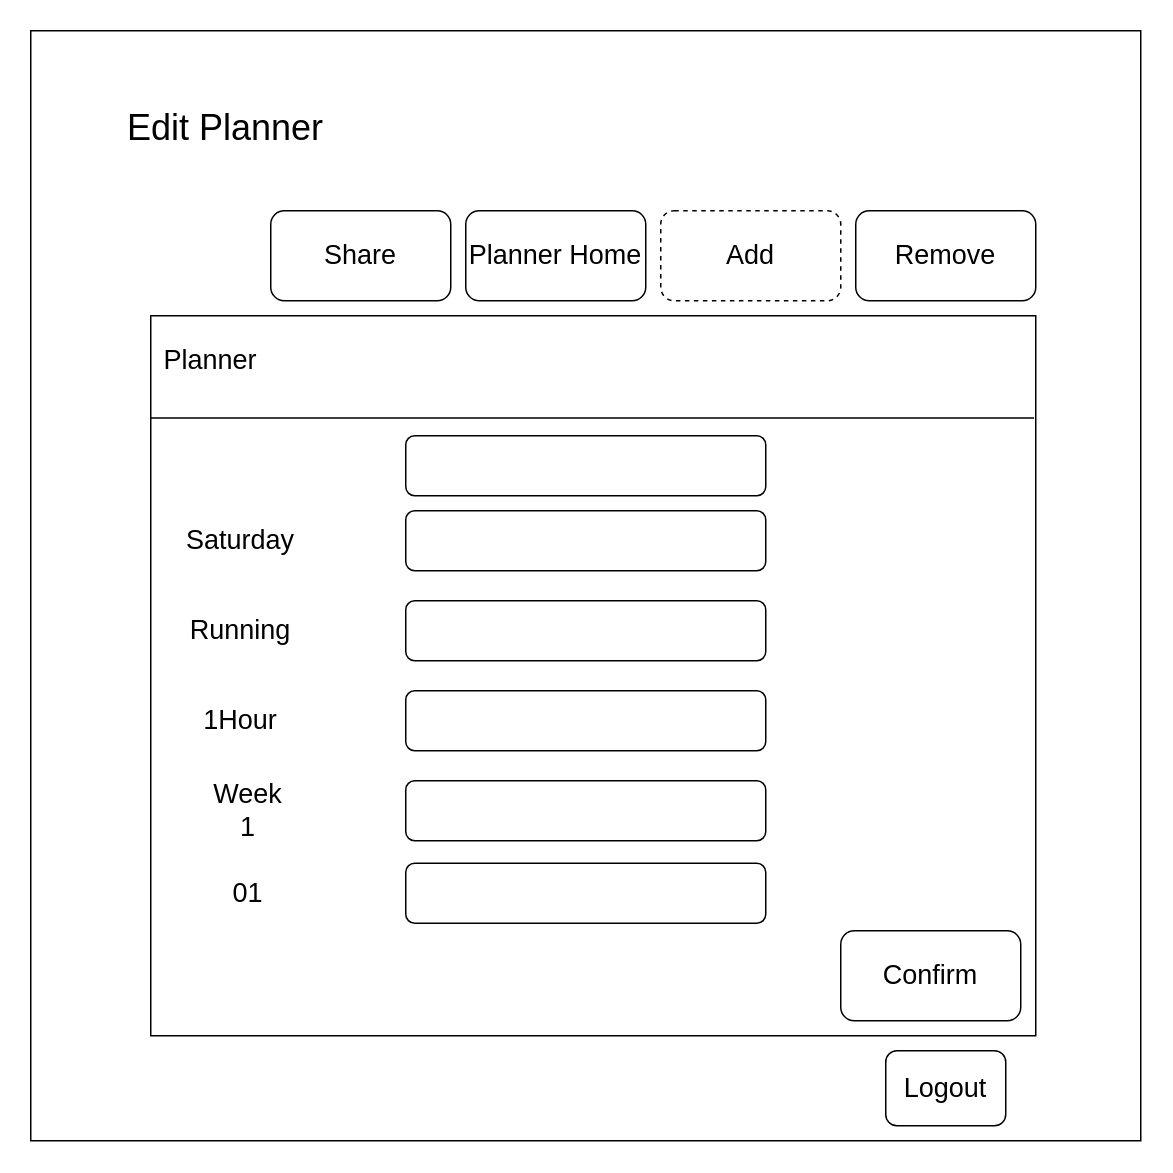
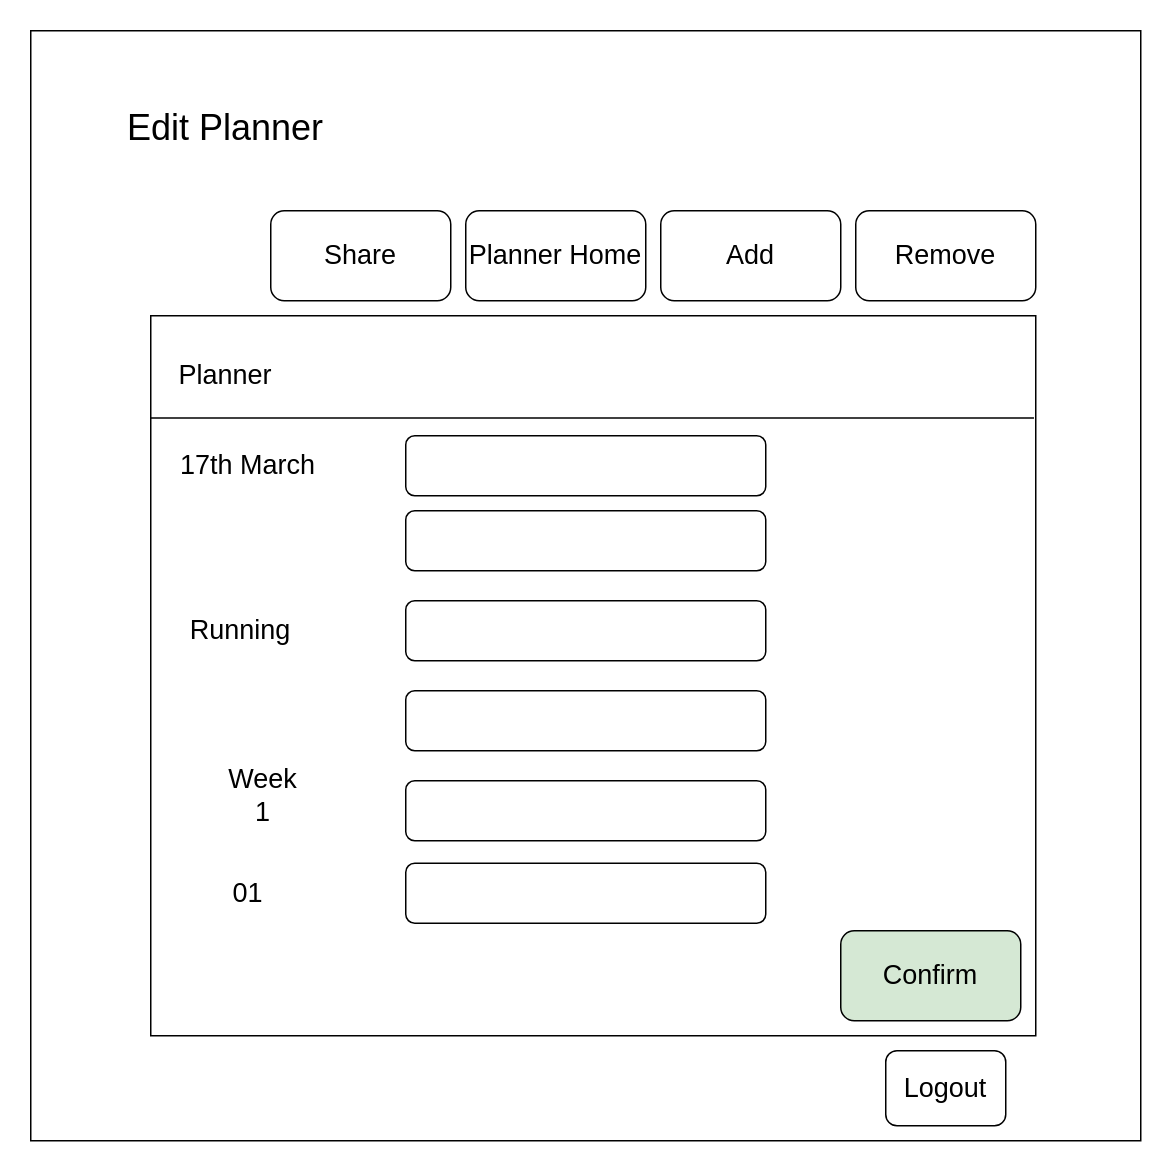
- <mxCell id="8" value="&lt;font style=&quot;font-size: 18px&quot;&gt;Add&lt;/font&gt;" style="rounded=1;whiteSpace=wrap;html=1;align=center;dashed=1;" vertex="1" parent="1"><mxGeometry x="440" y="140" width="120" height="60" as="geometry" /></mxCell>
+ <mxCell id="8" value="&lt;font style=&quot;font-size: 18px&quot;&gt;Add&lt;/font&gt;" style="rounded=1;whiteSpace=wrap;html=1;align=center;" vertex="1" parent="1"><mxGeometry x="440" y="140" width="120" height="60" as="geometry" /></mxCell>
- <mxCell id="6" value="&lt;font style=&quot;font-size: 18px&quot;&gt;Planner&lt;/font&gt;" style="text;html=1;strokeColor=none;fillColor=none;align=center;verticalAlign=middle;whiteSpace=wrap;rounded=0;" vertex="1" parent="1"><mxGeometry x="120" y="230" width="40" height="20" as="geometry" /></mxCell>
+ <mxCell id="6" value="&lt;font style=&quot;font-size: 18px&quot;&gt;Planner&lt;/font&gt;" style="text;html=1;strokeColor=none;fillColor=none;align=center;verticalAlign=middle;whiteSpace=wrap;rounded=0;" vertex="1" parent="1"><mxGeometry x="130" y="240" width="40" height="20" as="geometry" /></mxCell>
+ <mxCell id="18" value="&lt;font style=&quot;font-size: 18px&quot;&gt;17th March&lt;/font&gt;" style="text;html=1;strokeColor=none;fillColor=none;align=center;verticalAlign=middle;whiteSpace=wrap;rounded=0;" vertex="1" parent="1"><mxGeometry x="110" y="300" width="110" height="20" as="geometry" /></mxCell>
- <mxCell id="20" value="&lt;span style=&quot;font-size: 18px&quot;&gt;Saturday&lt;/span&gt;" style="text;html=1;strokeColor=none;fillColor=none;align=center;verticalAlign=middle;whiteSpace=wrap;rounded=0;" vertex="1" parent="1"><mxGeometry x="140" y="350" width="40" height="20" as="geometry" /></mxCell>
- <mxCell id="22" value="&lt;span style=&quot;font-size: 18px&quot;&gt;1Hour&lt;/span&gt;" style="text;html=1;strokeColor=none;fillColor=none;align=center;verticalAlign=middle;whiteSpace=wrap;rounded=0;" vertex="1" parent="1"><mxGeometry x="140" y="470" width="40" height="20" as="geometry" /></mxCell>
- <mxCell id="23" value="&lt;span style=&quot;font-size: 18px&quot;&gt;Week 1&lt;/span&gt;" style="text;html=1;strokeColor=none;fillColor=none;align=center;verticalAlign=middle;whiteSpace=wrap;rounded=0;" vertex="1" parent="1"><mxGeometry x="145" y="530" width="40" height="20" as="geometry" /></mxCell>
+ <mxCell id="23" value="&lt;span style=&quot;font-size: 18px&quot;&gt;Week 1&lt;/span&gt;" style="text;html=1;strokeColor=none;fillColor=none;align=center;verticalAlign=middle;whiteSpace=wrap;rounded=0;" vertex="1" parent="1"><mxGeometry x="155" y="520" width="40" height="20" as="geometry" /></mxCell>
- <mxCell id="11" value="&lt;font style=&quot;font-size: 18px&quot;&gt;Confirm&lt;/font&gt;" style="rounded=1;whiteSpace=wrap;html=1;align=center;" vertex="1" parent="1"><mxGeometry x="560" y="620" width="120" height="60" as="geometry" /></mxCell>
+ <mxCell id="11" value="&lt;font style=&quot;font-size: 18px&quot;&gt;Confirm&lt;/font&gt;" style="rounded=1;whiteSpace=wrap;html=1;align=center;fillColor=#d5e8d4;" vertex="1" parent="1"><mxGeometry x="560" y="620" width="120" height="60" as="geometry" /></mxCell>
